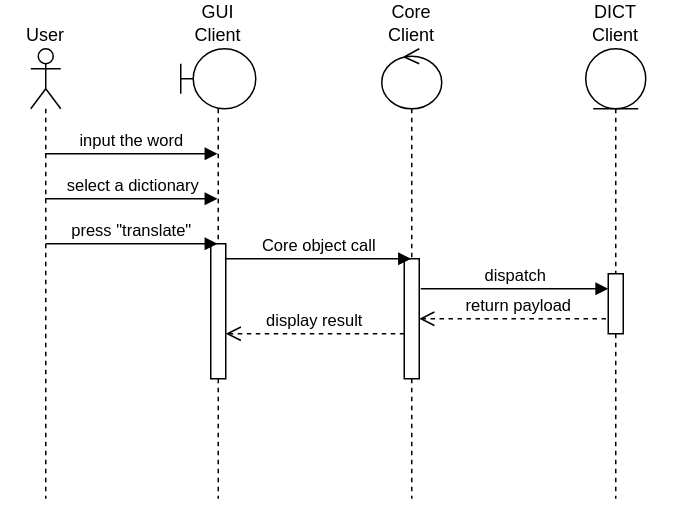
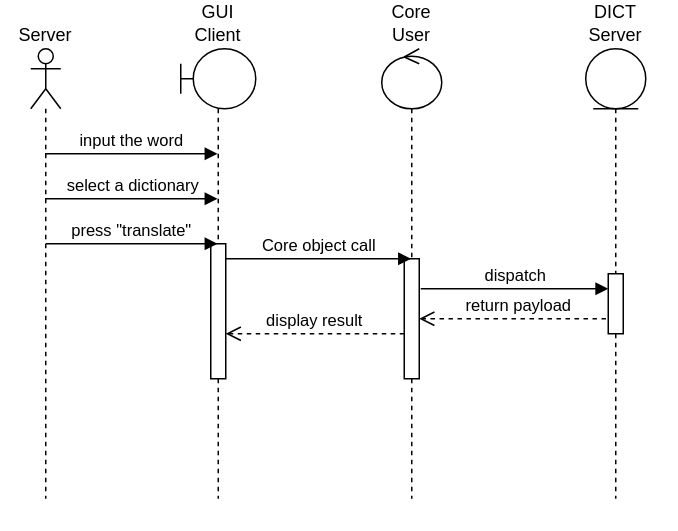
- <mxCell id="3" value="User" style="shape=umlLifeline;perimeter=lifelinePerimeter;whiteSpace=wrap;html=1;container=1;dropTarget=0;collapsible=0;recursiveResize=0;outlineConnect=0;portConstraint=eastwest;newEdgeStyle={&quot;curved&quot;:0,&quot;rounded&quot;:0};participant=umlActor;labelPosition=center;verticalLabelPosition=top;align=center;verticalAlign=bottom;" vertex="1" parent="1"><mxGeometry x="20" y="20" width="20" height="300" as="geometry" /></mxCell>
+ <mxCell id="3" value="Server" style="shape=umlLifeline;perimeter=lifelinePerimeter;whiteSpace=wrap;html=1;container=1;dropTarget=0;collapsible=0;recursiveResize=0;outlineConnect=0;portConstraint=eastwest;newEdgeStyle={&quot;curved&quot;:0,&quot;rounded&quot;:0};participant=umlActor;labelPosition=center;verticalLabelPosition=top;align=center;verticalAlign=bottom;" vertex="1" parent="1"><mxGeometry x="20" y="20" width="20" height="300" as="geometry" /></mxCell>
- <mxCell id="6" value="Core Client" style="shape=umlLifeline;perimeter=lifelinePerimeter;whiteSpace=wrap;html=1;container=1;dropTarget=0;collapsible=0;recursiveResize=0;outlineConnect=0;portConstraint=eastwest;newEdgeStyle={&quot;curved&quot;:0,&quot;rounded&quot;:0};participant=umlControl;labelPosition=center;verticalLabelPosition=top;align=center;verticalAlign=bottom;" vertex="1" parent="1"><mxGeometry x="254" y="20" width="40" height="300" as="geometry" /></mxCell>
+ <mxCell id="6" value="Core User" style="shape=umlLifeline;perimeter=lifelinePerimeter;whiteSpace=wrap;html=1;container=1;dropTarget=0;collapsible=0;recursiveResize=0;outlineConnect=0;portConstraint=eastwest;newEdgeStyle={&quot;curved&quot;:0,&quot;rounded&quot;:0};participant=umlControl;labelPosition=center;verticalLabelPosition=top;align=center;verticalAlign=bottom;" vertex="1" parent="1"><mxGeometry x="254" y="20" width="40" height="300" as="geometry" /></mxCell>
- <mxCell id="8" value="DICT Client" style="shape=umlLifeline;perimeter=lifelinePerimeter;whiteSpace=wrap;html=1;container=1;dropTarget=0;collapsible=0;recursiveResize=0;outlineConnect=0;portConstraint=eastwest;newEdgeStyle={&quot;curved&quot;:0,&quot;rounded&quot;:0};participant=umlEntity;labelPosition=center;verticalLabelPosition=top;align=center;verticalAlign=bottom;" vertex="1" parent="1"><mxGeometry x="390" y="20" width="40" height="300" as="geometry" /></mxCell>
+ <mxCell id="8" value="DICT Server" style="shape=umlLifeline;perimeter=lifelinePerimeter;whiteSpace=wrap;html=1;container=1;dropTarget=0;collapsible=0;recursiveResize=0;outlineConnect=0;portConstraint=eastwest;newEdgeStyle={&quot;curved&quot;:0,&quot;rounded&quot;:0};participant=umlEntity;labelPosition=center;verticalLabelPosition=top;align=center;verticalAlign=bottom;" vertex="1" parent="1"><mxGeometry x="390" y="20" width="40" height="300" as="geometry" /></mxCell>
